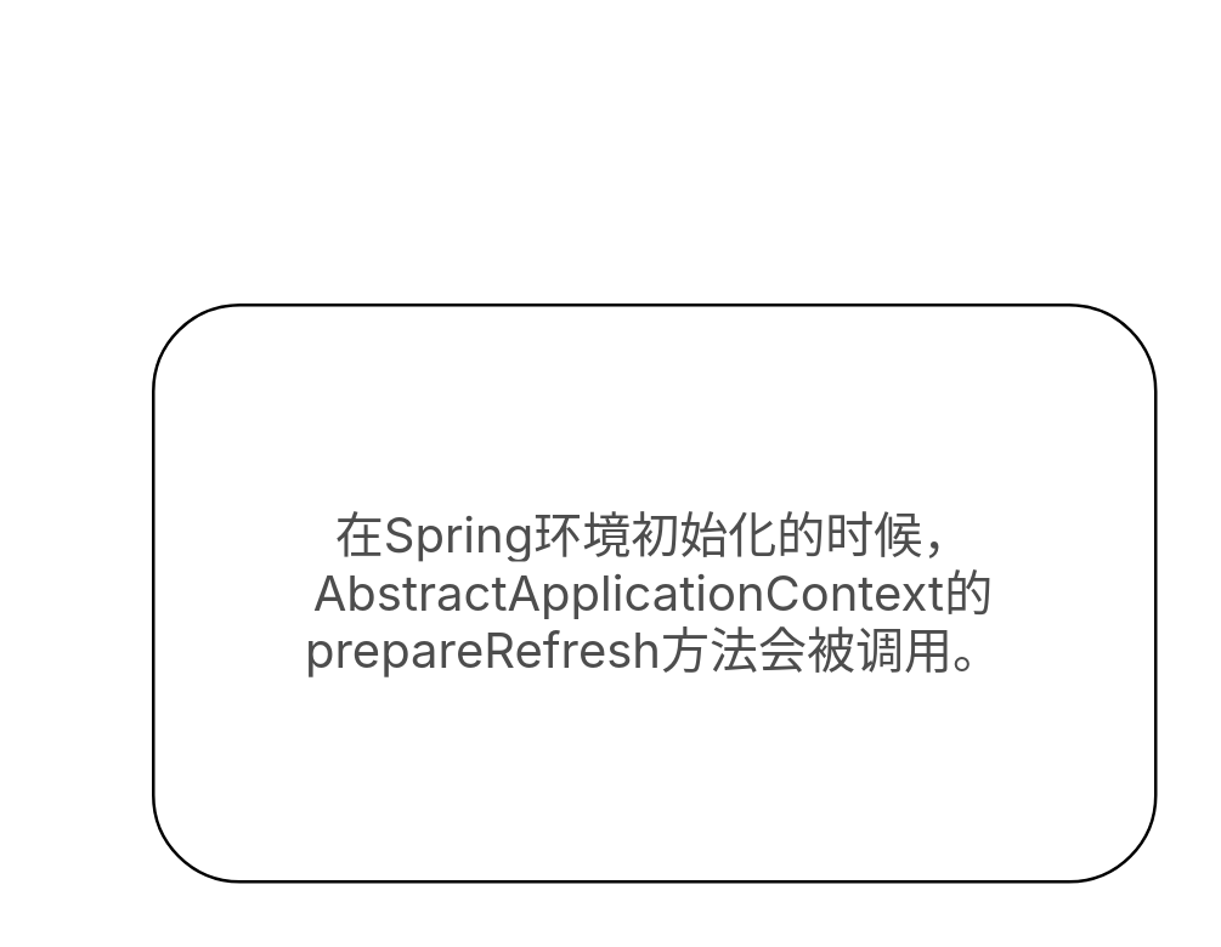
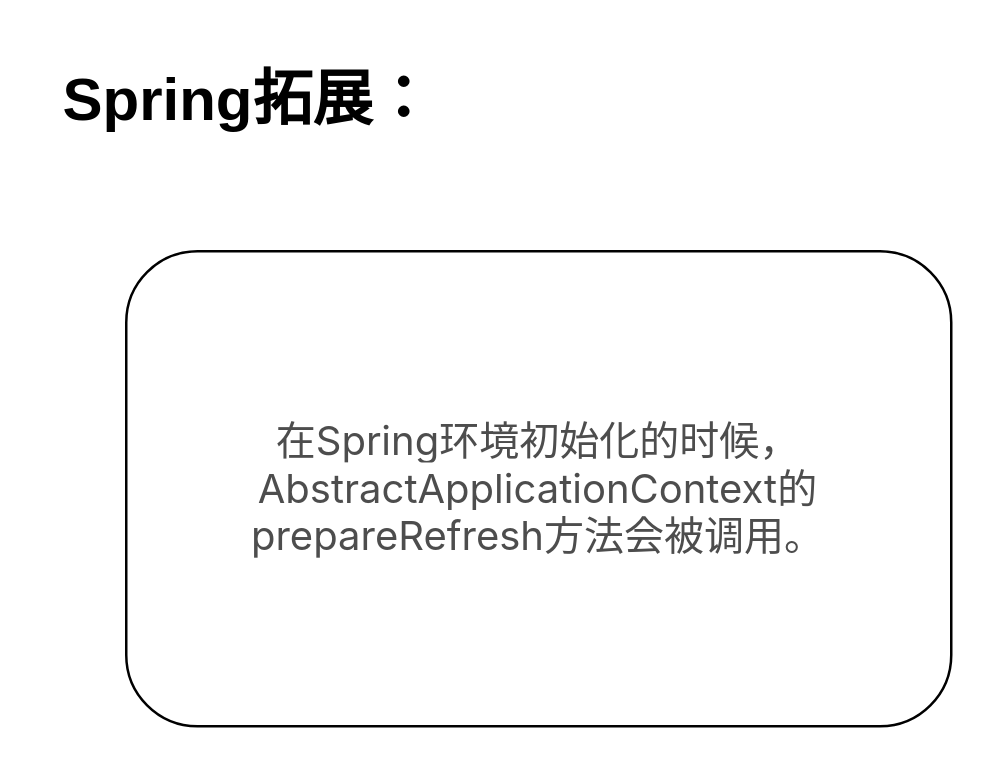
+ <mxCell id="3" value="&lt;h1&gt;Spring拓展：&lt;/h1&gt;" style="text;html=1;strokeColor=none;fillColor=none;spacing=5;spacingTop=-20;whiteSpace=wrap;overflow=hidden;rounded=0;" vertex="1" parent="1"><mxGeometry x="20" y="20" width="170" height="50" as="geometry" /></mxCell>
